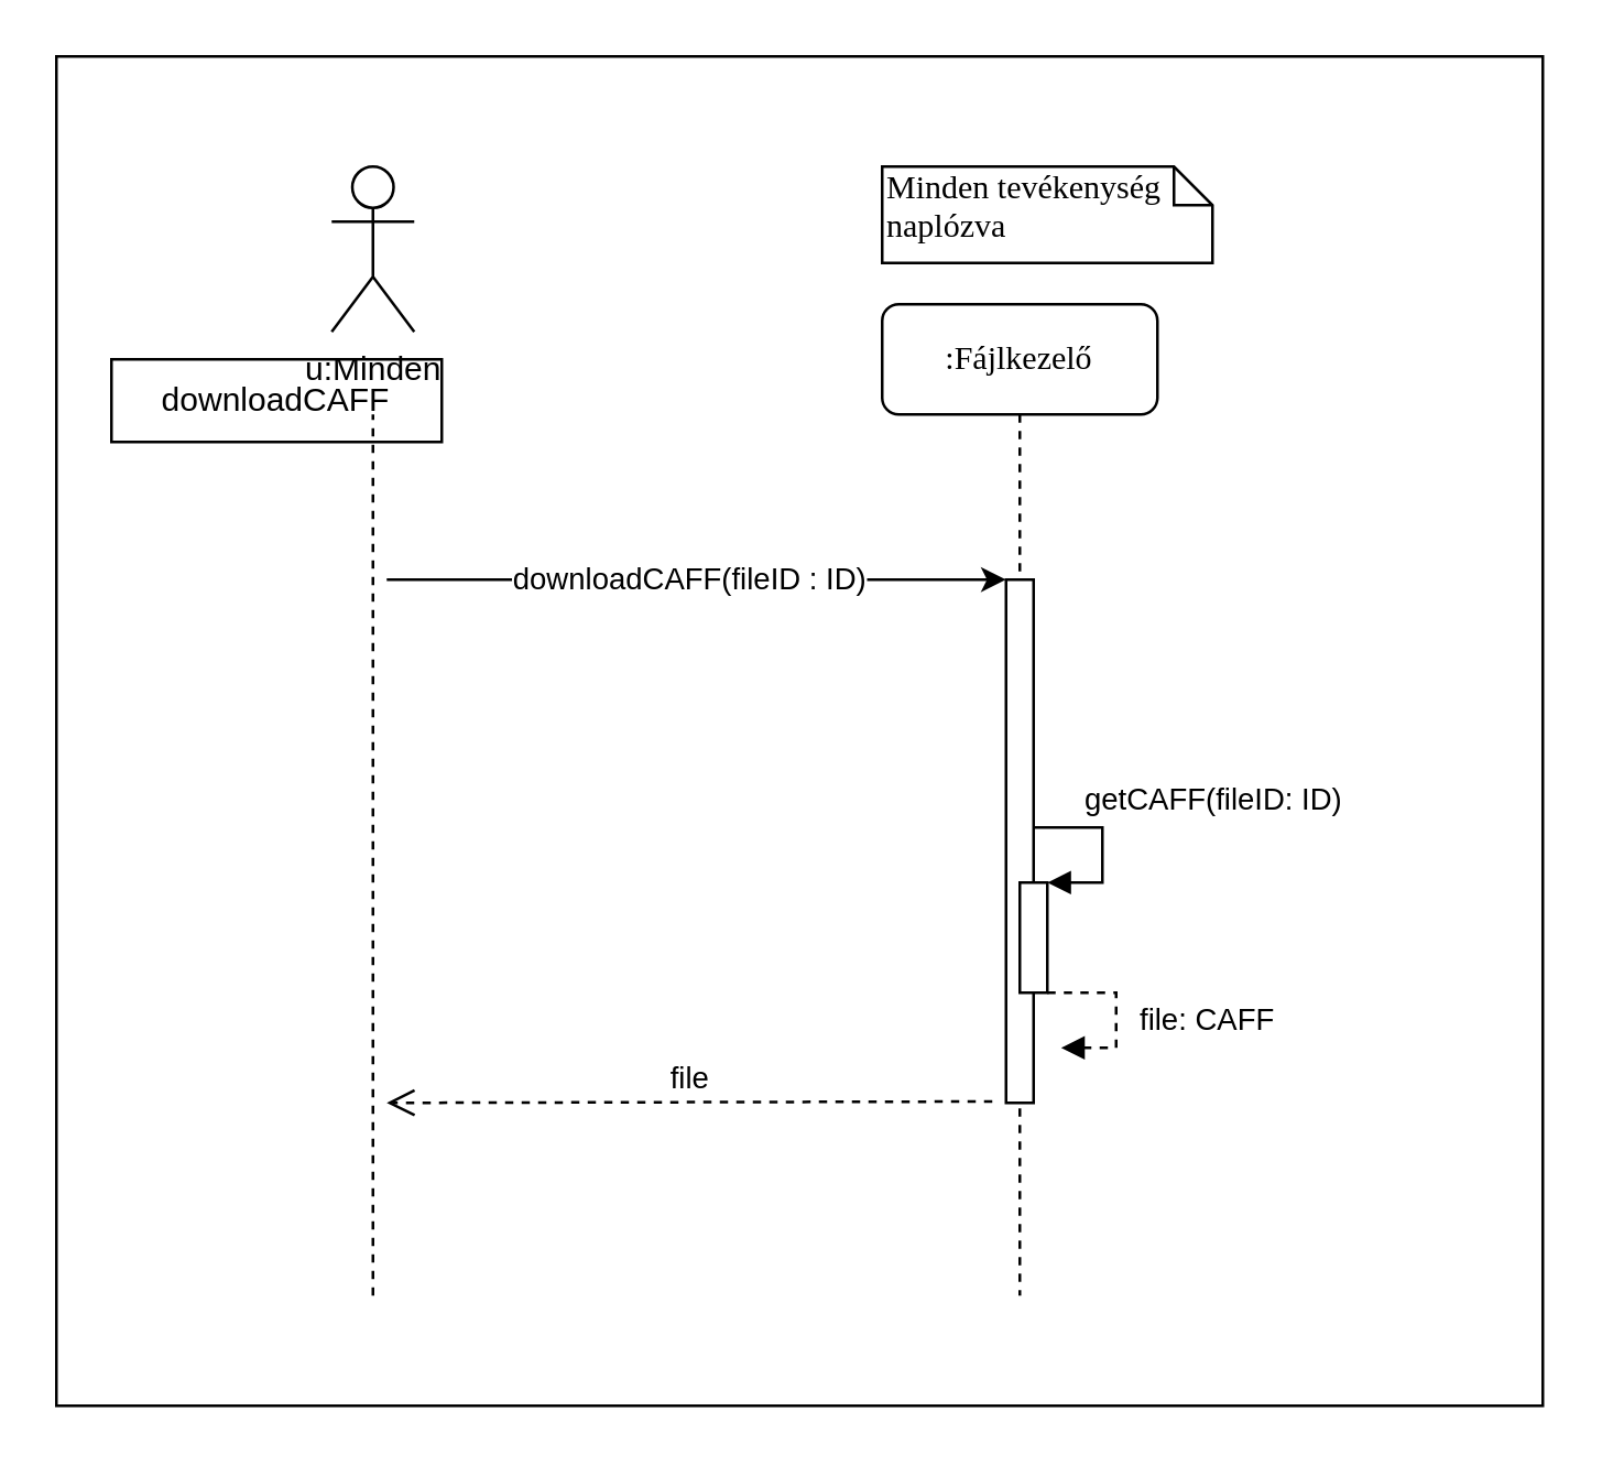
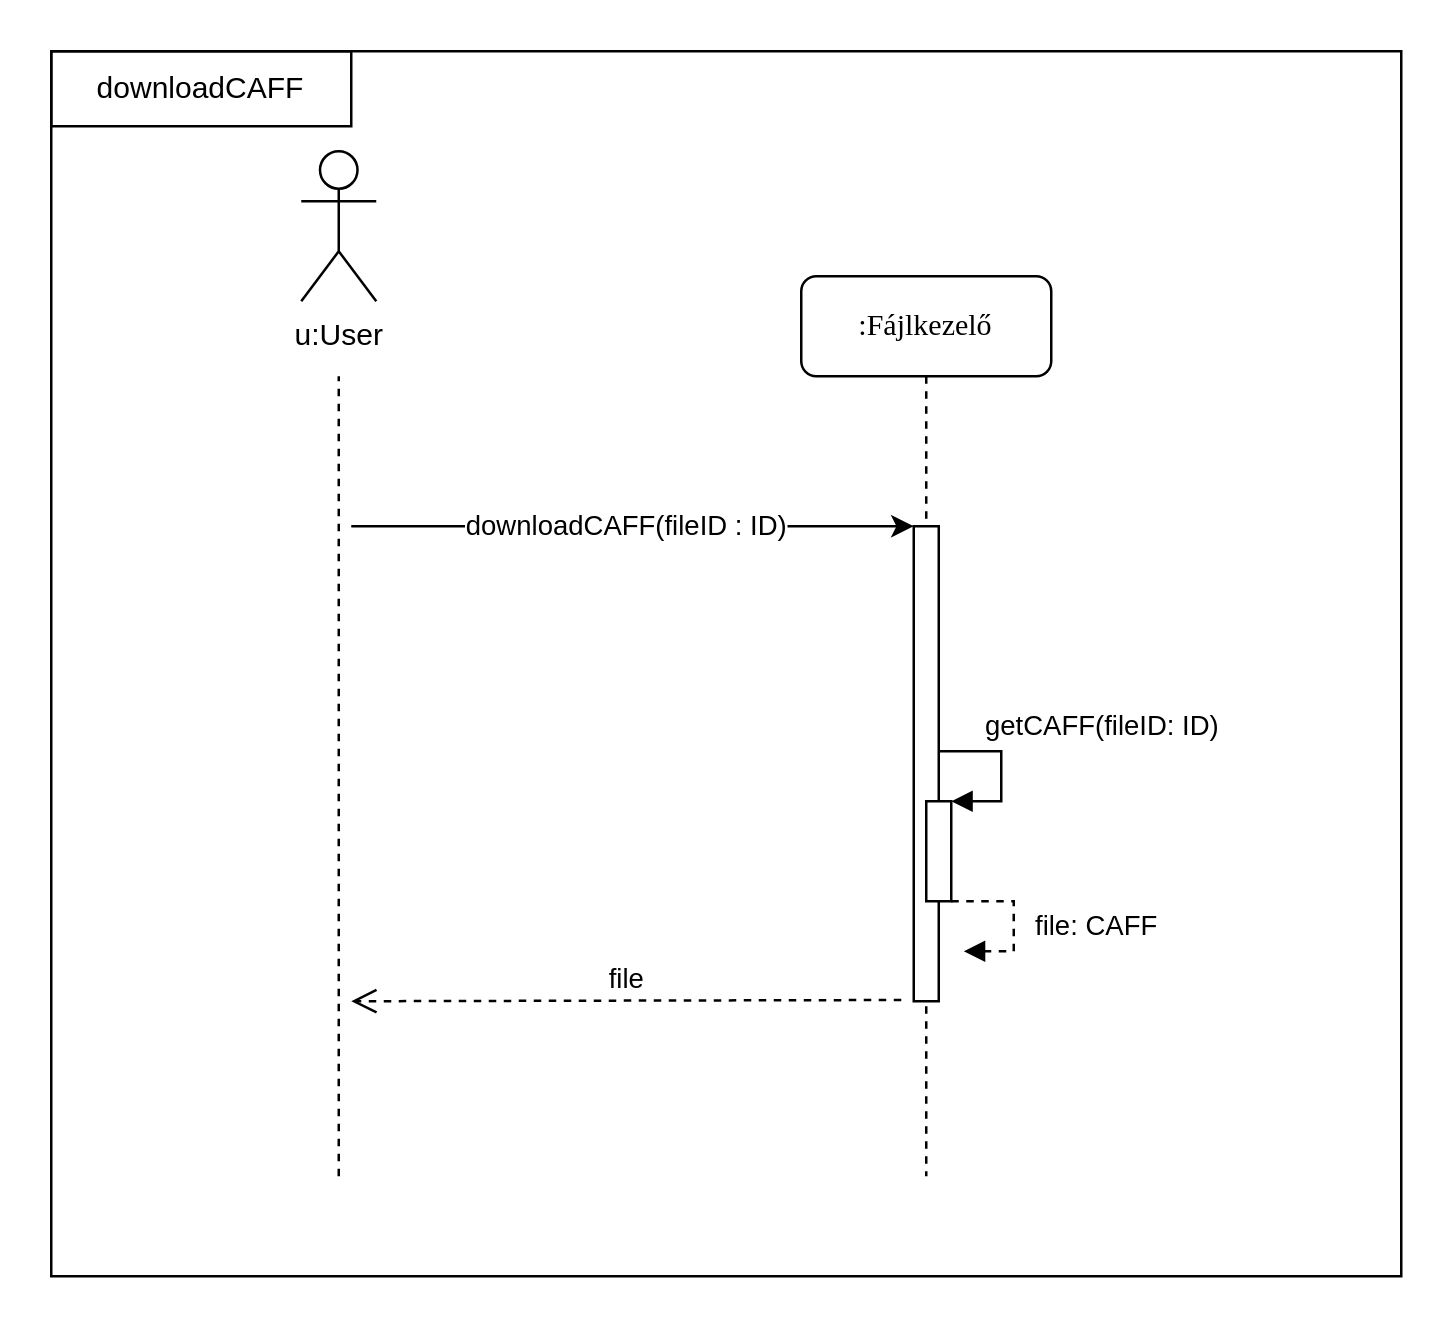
- <mxCell id="5" value="Minden tevékenység naplózva" style="shape=note;whiteSpace=wrap;html=1;size=14;verticalAlign=top;align=left;spacingTop=-6;rounded=0;shadow=0;comic=0;labelBackgroundColor=none;strokeWidth=1;fontFamily=Verdana;fontSize=12" parent="1" vertex="1"><mxGeometry x="320" y="60" width="120" height="35" as="geometry" /></mxCell>
- <mxCell id="6" value="u:Minden" style="shape=umlActor;verticalLabelPosition=bottom;verticalAlign=top;html=1;outlineConnect=0;" parent="1" vertex="1"><mxGeometry x="120" y="60" width="30" height="60" as="geometry" /></mxCell>
+ <mxCell id="6" value="u:User" style="shape=umlActor;verticalLabelPosition=bottom;verticalAlign=top;html=1;outlineConnect=0;" parent="1" vertex="1"><mxGeometry x="120" y="60" width="30" height="60" as="geometry" /></mxCell>
- <mxCell id="13" value="downloadCAFF" style="rounded=0;whiteSpace=wrap;html=1;fillColor=none;" parent="1" vertex="1"><mxGeometry x="40" y="130" width="120" height="30" as="geometry" /></mxCell>
+ <mxCell id="13" value="downloadCAFF" style="rounded=0;whiteSpace=wrap;html=1;fillColor=none;" parent="1" vertex="1"><mxGeometry x="20" y="20" width="120" height="30" as="geometry" /></mxCell>
